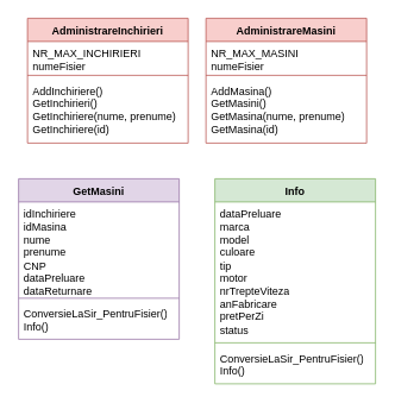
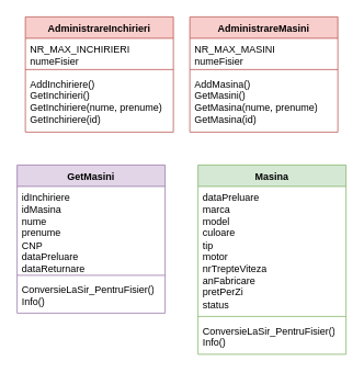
- <mxCell id="6" value="Info&lt;br&gt;" style="swimlane;fontStyle=1;align=center;verticalAlign=top;childLayout=stackLayout;horizontal=1;startSize=26;horizontalStack=0;resizeParent=1;resizeParentMax=0;resizeLast=0;collapsible=1;marginBottom=0;whiteSpace=wrap;html=1;fillColor=#d5e8d4;strokeColor=#82b366;" vertex="1" parent="1"><mxGeometry x="240" y="200" width="180" height="230" as="geometry" /></mxCell>
+ <mxCell id="6" value="Masina&lt;br&gt;" style="swimlane;fontStyle=1;align=center;verticalAlign=top;childLayout=stackLayout;horizontal=1;startSize=26;horizontalStack=0;resizeParent=1;resizeParentMax=0;resizeLast=0;collapsible=1;marginBottom=0;whiteSpace=wrap;html=1;fillColor=#d5e8d4;strokeColor=#82b366;" vertex="1" parent="1"><mxGeometry x="240" y="200" width="180" height="230" as="geometry" /></mxCell>
